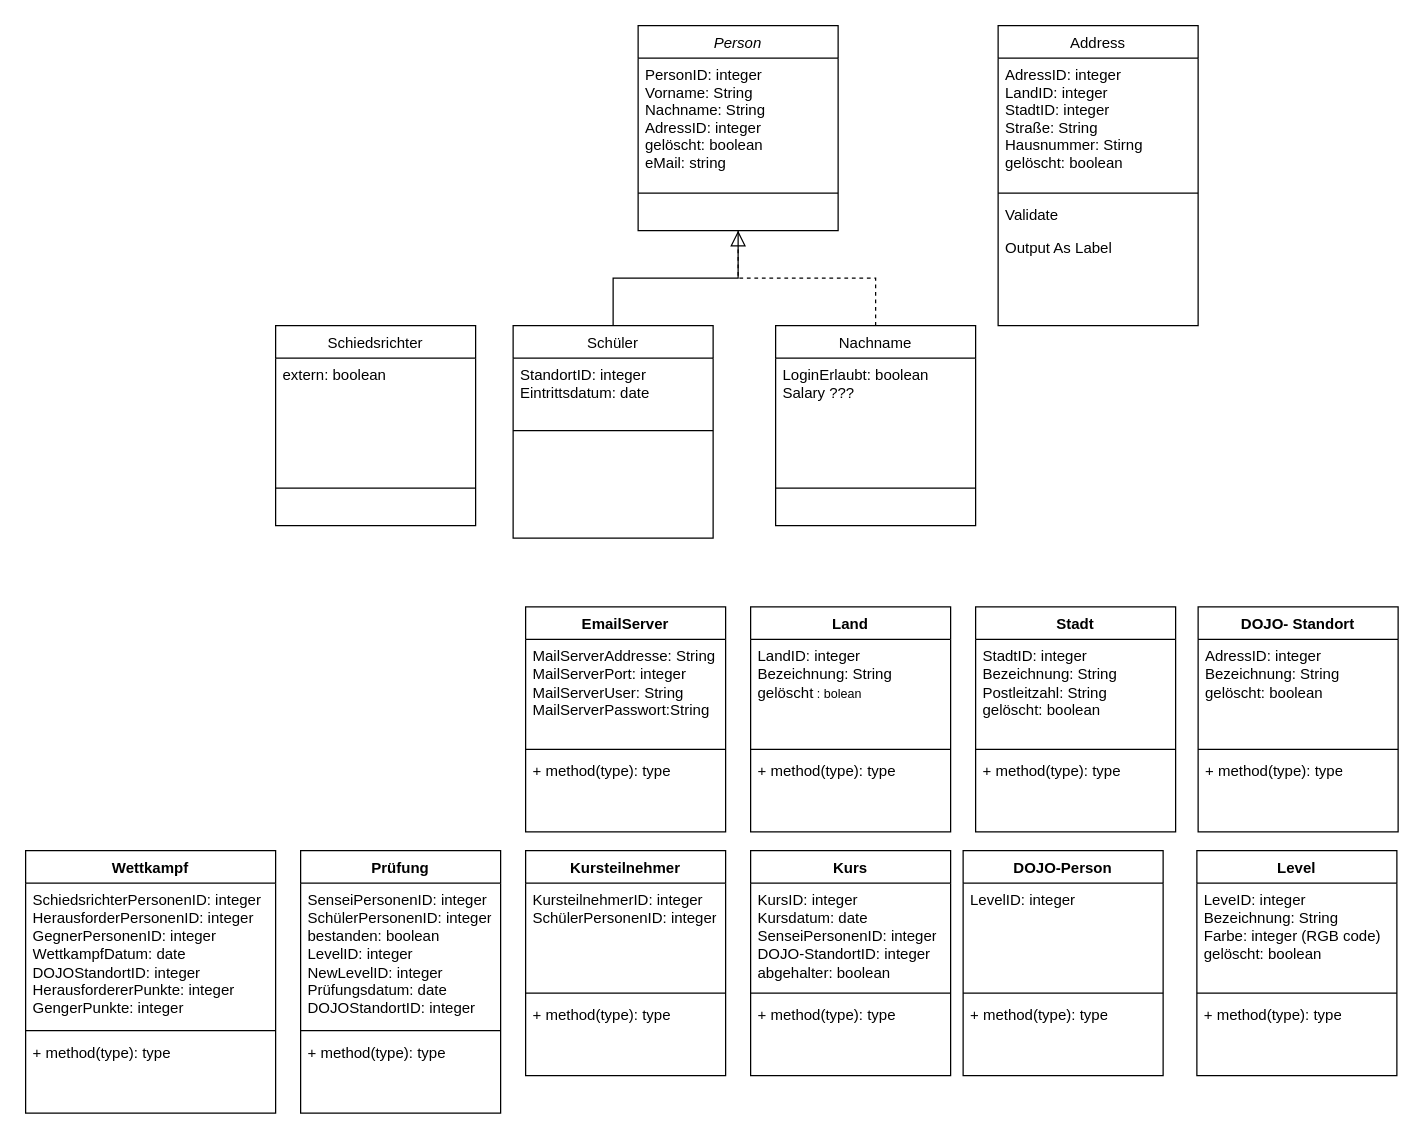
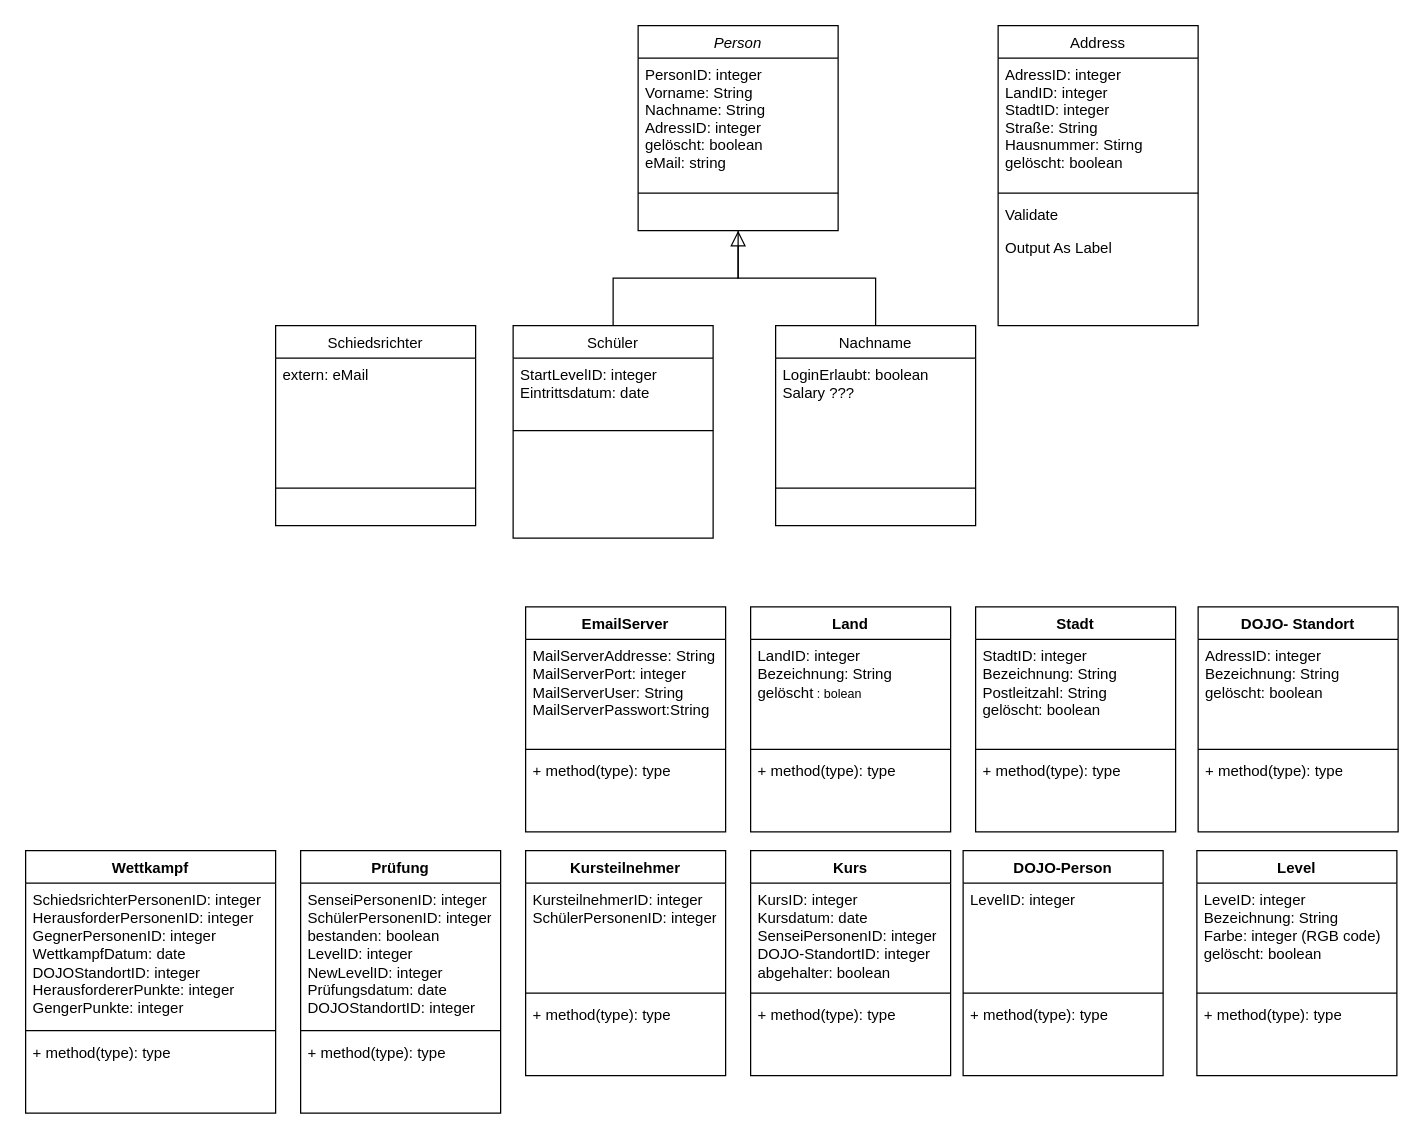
- <mxCell id="12" value="" style="endArrow=block;endSize=10;endFill=0;shadow=0;strokeWidth=1;rounded=0;curved=0;edgeStyle=elbowEdgeStyle;elbow=vertical;dashed=1;" parent="1" source="9" target="2" edge="1"><mxGeometry width="160" relative="1" as="geometry"><mxPoint x="500" y="273" as="sourcePoint" /><mxPoint x="600" y="171" as="targetPoint" /></mxGeometry></mxCell>
+ <mxCell id="12" value="" style="endArrow=block;endSize=10;endFill=0;shadow=0;strokeWidth=1;rounded=0;curved=0;edgeStyle=elbowEdgeStyle;elbow=vertical;" parent="1" source="9" target="2" edge="1"><mxGeometry width="160" relative="1" as="geometry"><mxPoint x="500" y="273" as="sourcePoint" /><mxPoint x="600" y="171" as="targetPoint" /></mxGeometry></mxCell>
- <mxCell id="43" value="extern: boolean" style="text;align=left;verticalAlign=top;spacingLeft=4;spacingRight=4;overflow=hidden;rotatable=0;points=[[0,0.5],[1,0.5]];portConstraint=eastwest;" vertex="1" parent="42"><mxGeometry y="26" width="160" height="74" as="geometry" /></mxCell>
+ <mxCell id="43" value="extern: eMail" style="text;align=left;verticalAlign=top;spacingLeft=4;spacingRight=4;overflow=hidden;rotatable=0;points=[[0,0.5],[1,0.5]];portConstraint=eastwest;" vertex="1" parent="42"><mxGeometry y="26" width="160" height="74" as="geometry" /></mxCell>
- <mxCell id="6" value="StandortID: integer&#10;Eintrittsdatum: date" style="text;align=left;verticalAlign=top;spacingLeft=4;spacingRight=4;overflow=hidden;rotatable=0;points=[[0,0.5],[1,0.5]];portConstraint=eastwest;" parent="5" vertex="1"><mxGeometry y="26" width="160" height="54" as="geometry" /></mxCell>
+ <mxCell id="6" value="StartLevelID: integer&#10;Eintrittsdatum: date" style="text;align=left;verticalAlign=top;spacingLeft=4;spacingRight=4;overflow=hidden;rotatable=0;points=[[0,0.5],[1,0.5]];portConstraint=eastwest;" parent="5" vertex="1"><mxGeometry y="26" width="160" height="54" as="geometry" /></mxCell>
